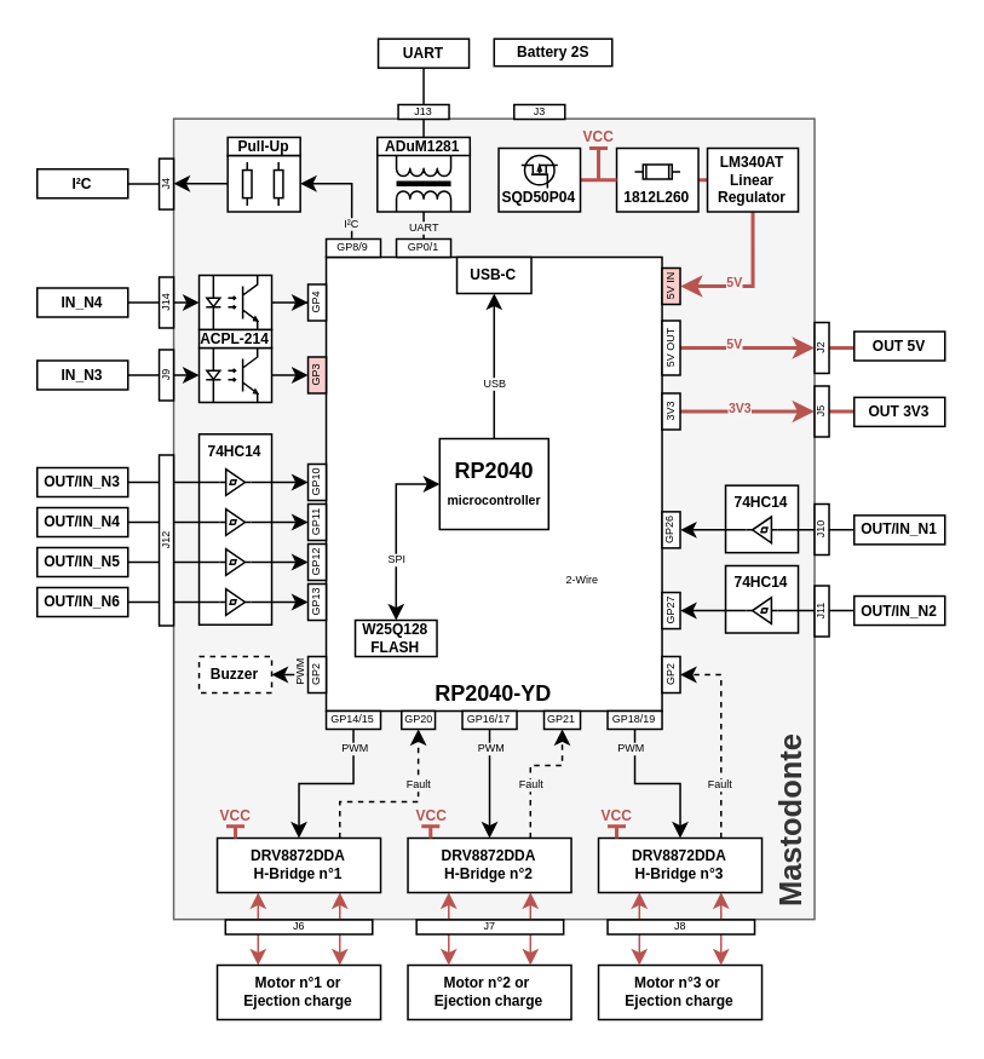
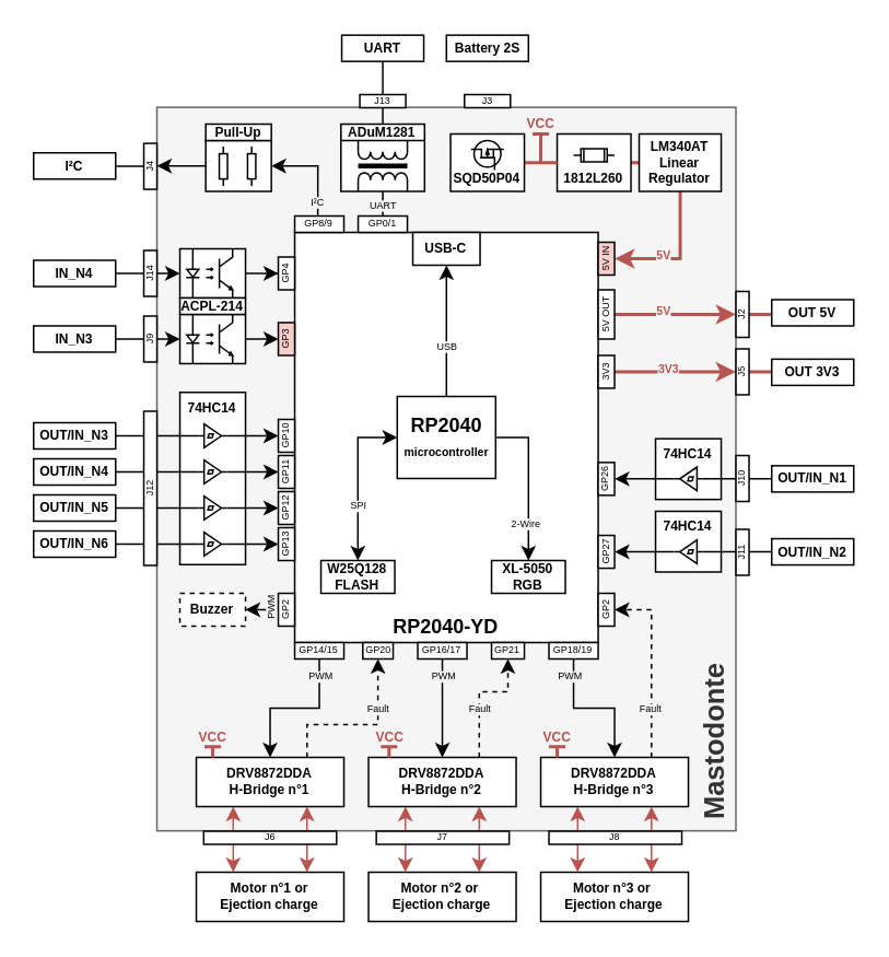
- <mxCell id="143" value="Battery 2S" style="rounded=0;whiteSpace=wrap;html=1;fontStyle=1;fontSize=8;" parent="1" vertex="1"><mxGeometry x="271.69" y="20.77" width="65" height="15" as="geometry" /></mxCell>
+ <mxCell id="143" value="Battery 2S" style="rounded=0;whiteSpace=wrap;html=1;fontStyle=1;fontSize=8;" parent="1" vertex="1"><mxGeometry x="271.69" y="20.77" width="50" height="16" as="geometry" /></mxCell>
+ <mxCell id="21" style="edgeStyle=orthogonalEdgeStyle;rounded=0;orthogonalLoop=1;jettySize=auto;html=1;exitX=1;exitY=0.5;exitDx=0;exitDy=0;entryX=0.5;entryY=0;entryDx=0;entryDy=0;" parent="1" source="24" target="20" edge="1"><mxGeometry relative="1" as="geometry" /></mxCell>
+ <mxCell id="20" value="XL-5050 RGB" style="rounded=0;whiteSpace=wrap;html=1;fontSize=8;fontStyle=1" parent="1" vertex="1"><mxGeometry x="299.19" y="341" width="45" height="20" as="geometry" /></mxCell>
